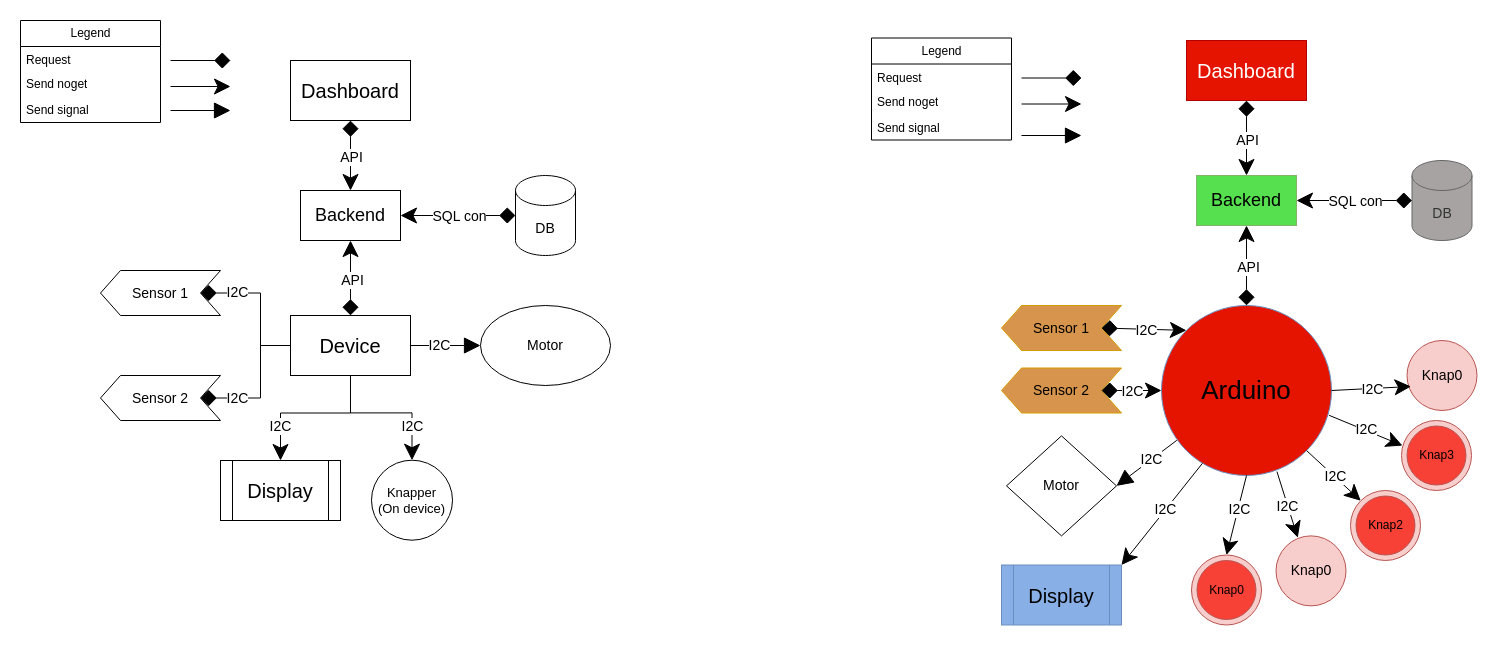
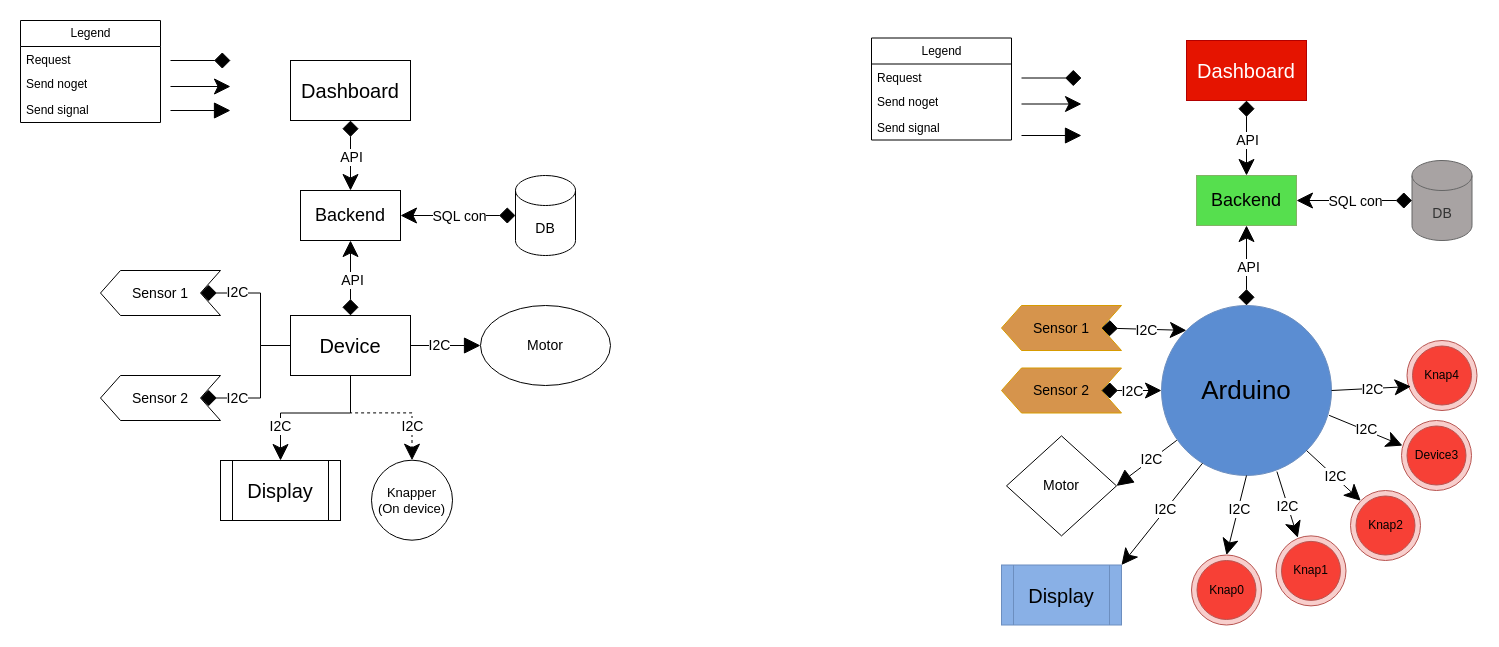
+ <mxCell id="54" value="Knap4" style="ellipse;whiteSpace=wrap;html=1;aspect=fixed;fillColor=#f74036;strokeColor=#b85450;" parent="1" vertex="1"><mxGeometry x="1412" y="345.5" width="59" height="59" as="geometry" /></mxCell>
- <mxCell id="57" value="&lt;font style=&quot;font-size: 26px;&quot;&gt;Arduino&lt;/font&gt;" style="ellipse;whiteSpace=wrap;html=1;aspect=fixed;fillColor=#e51400;strokeColor=#6c8ebf;" parent="1" vertex="1"><mxGeometry x="1161" y="305" width="170" height="170" as="geometry" /></mxCell>
+ <mxCell id="57" value="&lt;font style=&quot;font-size: 26px;&quot;&gt;Arduino&lt;/font&gt;" style="ellipse;whiteSpace=wrap;html=1;aspect=fixed;fillColor=#5b8dd2;strokeColor=#6c8ebf;" parent="1" vertex="1"><mxGeometry x="1161" y="305" width="170" height="170" as="geometry" /></mxCell>
- <mxCell id="19" style="edgeStyle=orthogonalEdgeStyle;rounded=0;orthogonalLoop=1;jettySize=auto;html=1;entryX=0.5;entryY=0;entryDx=0;entryDy=0;endSize=14;" parent="1" source="21" target="26" edge="1"><mxGeometry relative="1" as="geometry" /></mxCell>
+ <mxCell id="19" style="edgeStyle=orthogonalEdgeStyle;rounded=0;orthogonalLoop=1;jettySize=auto;html=1;entryX=0.5;entryY=0;entryDx=0;entryDy=0;endSize=14;dashed=1;" parent="1" source="21" target="26" edge="1"><mxGeometry relative="1" as="geometry" /></mxCell>
- <mxCell id="52" value="Knap3" style="ellipse;whiteSpace=wrap;html=1;aspect=fixed;fillColor=#f74036;strokeColor=#b85450;" parent="1" vertex="1"><mxGeometry x="1406.5" y="425.5" width="59" height="59" as="geometry" /></mxCell>
+ <mxCell id="52" value="Device3" style="ellipse;whiteSpace=wrap;html=1;aspect=fixed;fillColor=#f74036;strokeColor=#b85450;" parent="1" vertex="1"><mxGeometry x="1406.5" y="425.5" width="59" height="59" as="geometry" /></mxCell>
+ <mxCell id="48" value="Knap1" style="ellipse;whiteSpace=wrap;html=1;aspect=fixed;fillColor=#f74036;strokeColor=#b85450;" parent="1" vertex="1"><mxGeometry x="1281" y="540.88" width="59" height="59" as="geometry" /></mxCell>
